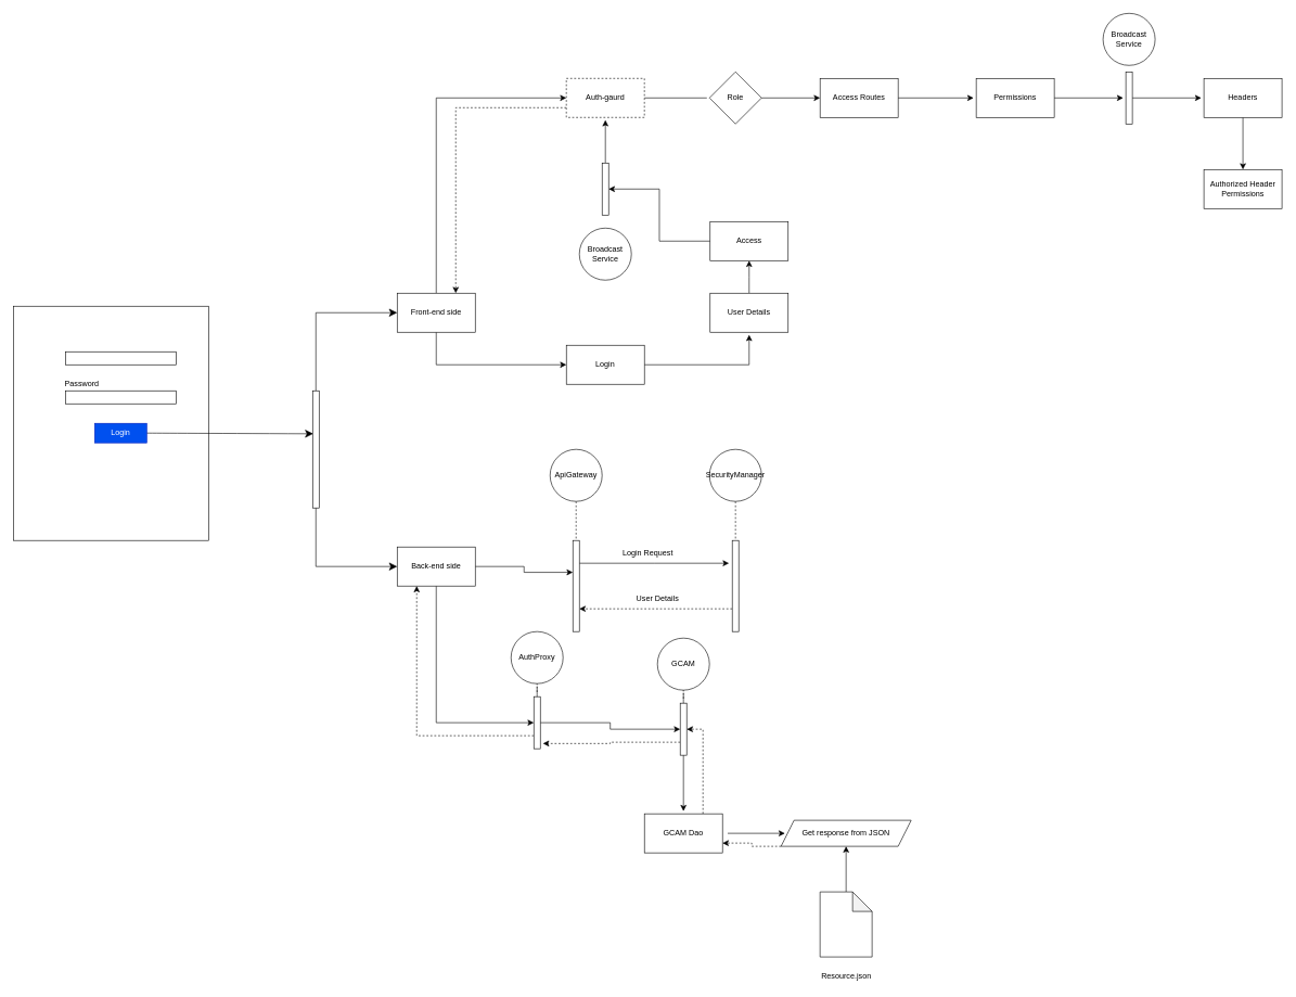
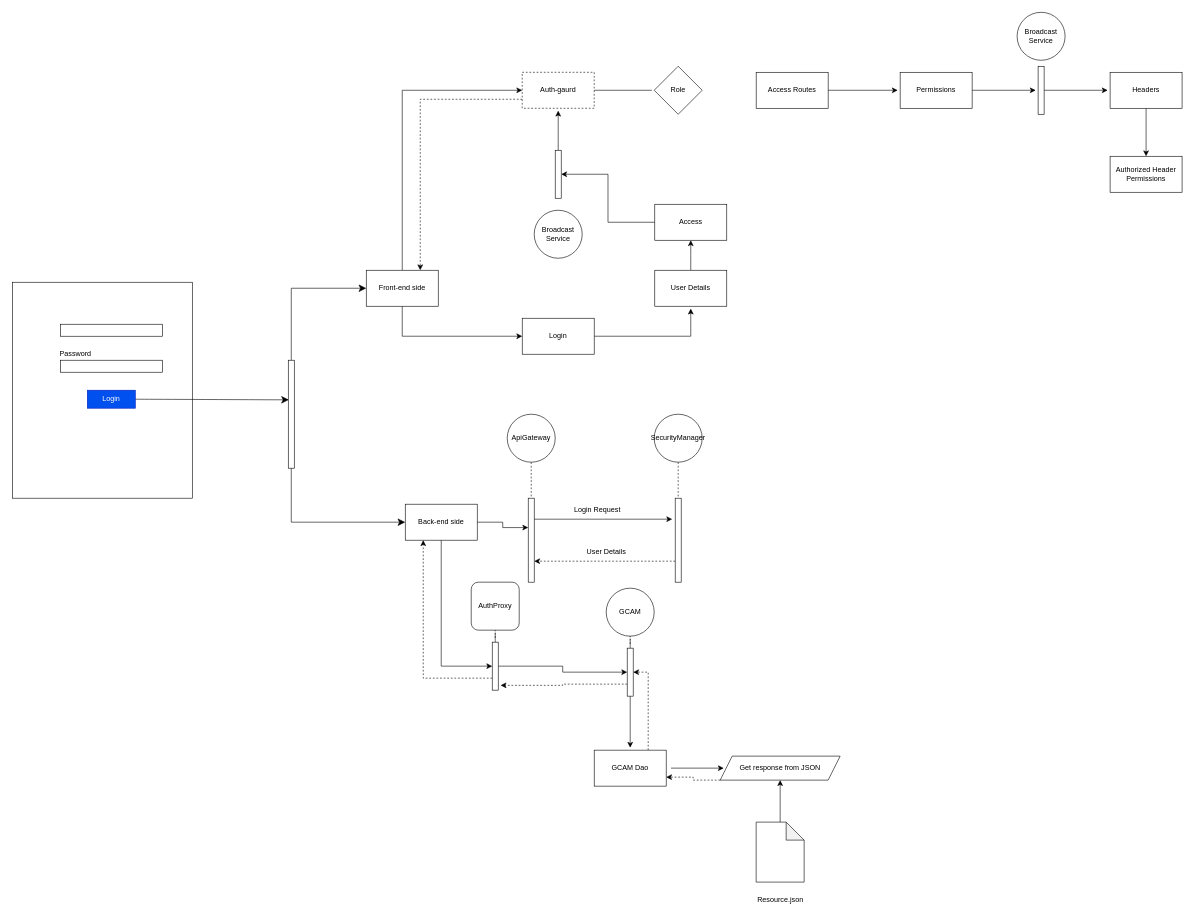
- <mxCell id="26" style="edgeStyle=orthogonalEdgeStyle;rounded=0;orthogonalLoop=1;jettySize=auto;html=1;exitX=1;exitY=0.5;exitDx=0;exitDy=0;entryX=0;entryY=0.5;entryDx=0;entryDy=0;endArrow=classic;endFill=1;startSize=14;endSize=7;sourcePerimeterSpacing=8;targetPerimeterSpacing=4;" edge="1" parent="1" source="27" target="29"><mxGeometry relative="1" as="geometry" /></mxCell>
- <mxCell id="13" value="Back-end side" style="rounded=0;whiteSpace=wrap;html=1;hachureGap=4;pointerEvents=0;" vertex="1" parent="1"><mxGeometry x="610" y="840" width="120" height="60" as="geometry" /></mxCell>
+ <mxCell id="13" value="Back-end side" style="rounded=0;whiteSpace=wrap;html=1;hachureGap=4;pointerEvents=0;" vertex="1" parent="1"><mxGeometry x="675" y="840" width="120" height="60" as="geometry" /></mxCell>
- <mxCell id="55" value="AuthProxy" style="ellipse;whiteSpace=wrap;html=1;aspect=fixed;hachureGap=4;pointerEvents=0;" vertex="1" parent="1"><mxGeometry x="785" y="970" width="80" height="80" as="geometry" /></mxCell>
+ <mxCell id="55" value="AuthProxy" style="whiteSpace=wrap;html=1;aspect=fixed;hachureGap=4;pointerEvents=0;rounded=1;" vertex="1" parent="1"><mxGeometry x="785" y="970" width="80" height="80" as="geometry" /></mxCell>
